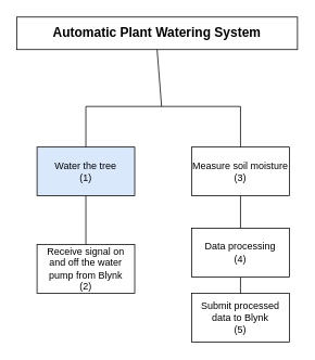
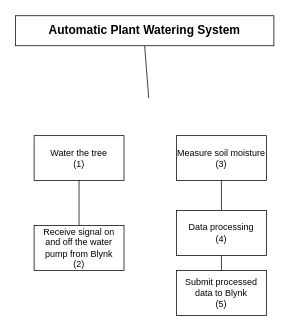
- <mxCell id="8" value="" style="endArrow=none;html=1;rounded=0;exitX=0.5;exitY=0;exitDx=0;exitDy=0;entryX=0.5;entryY=0;entryDx=0;entryDy=0;" edge="1" parent="1" source="3" target="4"><mxGeometry width="50" height="50" relative="1" as="geometry"><mxPoint x="65" y="160" as="sourcePoint" /><mxPoint x="285" y="130" as="targetPoint" /><Array as="points"><mxPoint x="105" y="130" /><mxPoint x="295" y="130" /></Array></mxGeometry></mxCell>
- <mxCell id="3" value="Water the tree&lt;br&gt;(1)" style="rounded=0;whiteSpace=wrap;html=1;fillColor=#dae8fc;" vertex="1" parent="1"><mxGeometry x="45" y="180" width="120" height="60" as="geometry" /></mxCell>
+ <mxCell id="3" value="Water the tree&lt;br&gt;(1)" style="rounded=0;whiteSpace=wrap;html=1;" vertex="1" parent="1"><mxGeometry x="45" y="180" width="120" height="60" as="geometry" /></mxCell>
